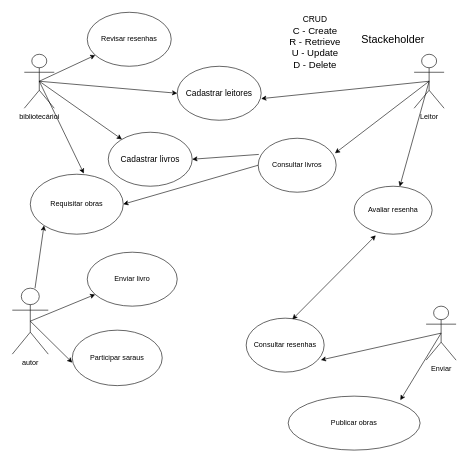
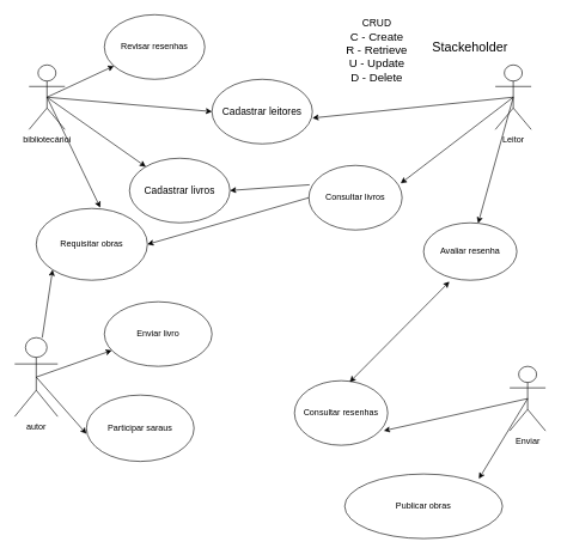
- <mxCell id="13" value="autor" style="shape=umlActor;verticalLabelPosition=bottom;verticalAlign=top;html=1;outlineConnect=0;" vertex="1" parent="1"><mxGeometry x="20" y="480" width="60" height="110" as="geometry" /></mxCell>
+ <mxCell id="13" value="autor" style="shape=umlActor;verticalLabelPosition=bottom;verticalAlign=top;html=1;outlineConnect=0;" vertex="1" parent="1"><mxGeometry x="20" y="470" width="60" height="110" as="geometry" /></mxCell>
